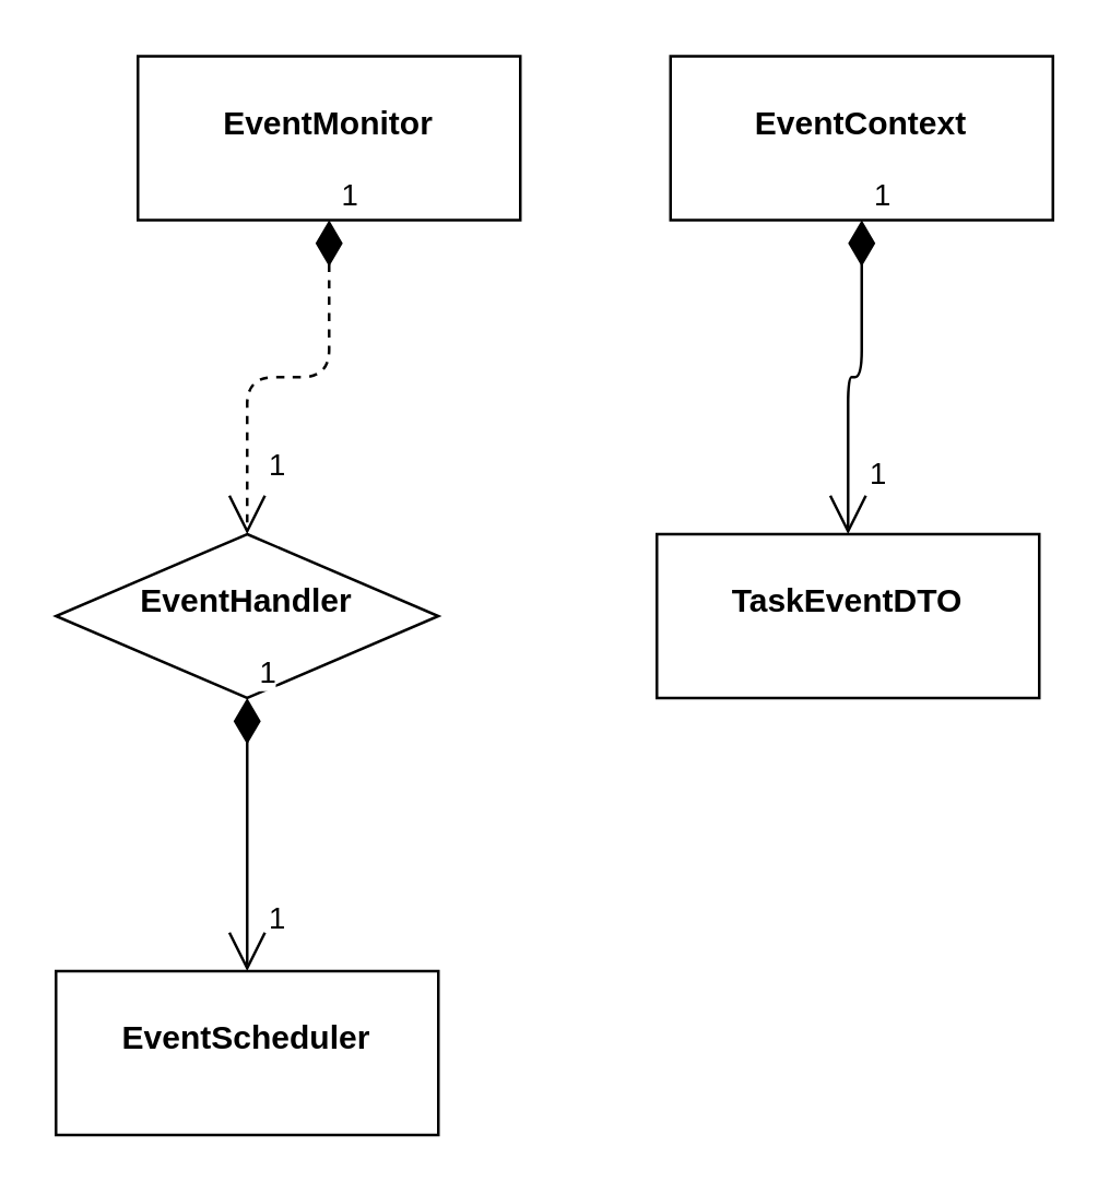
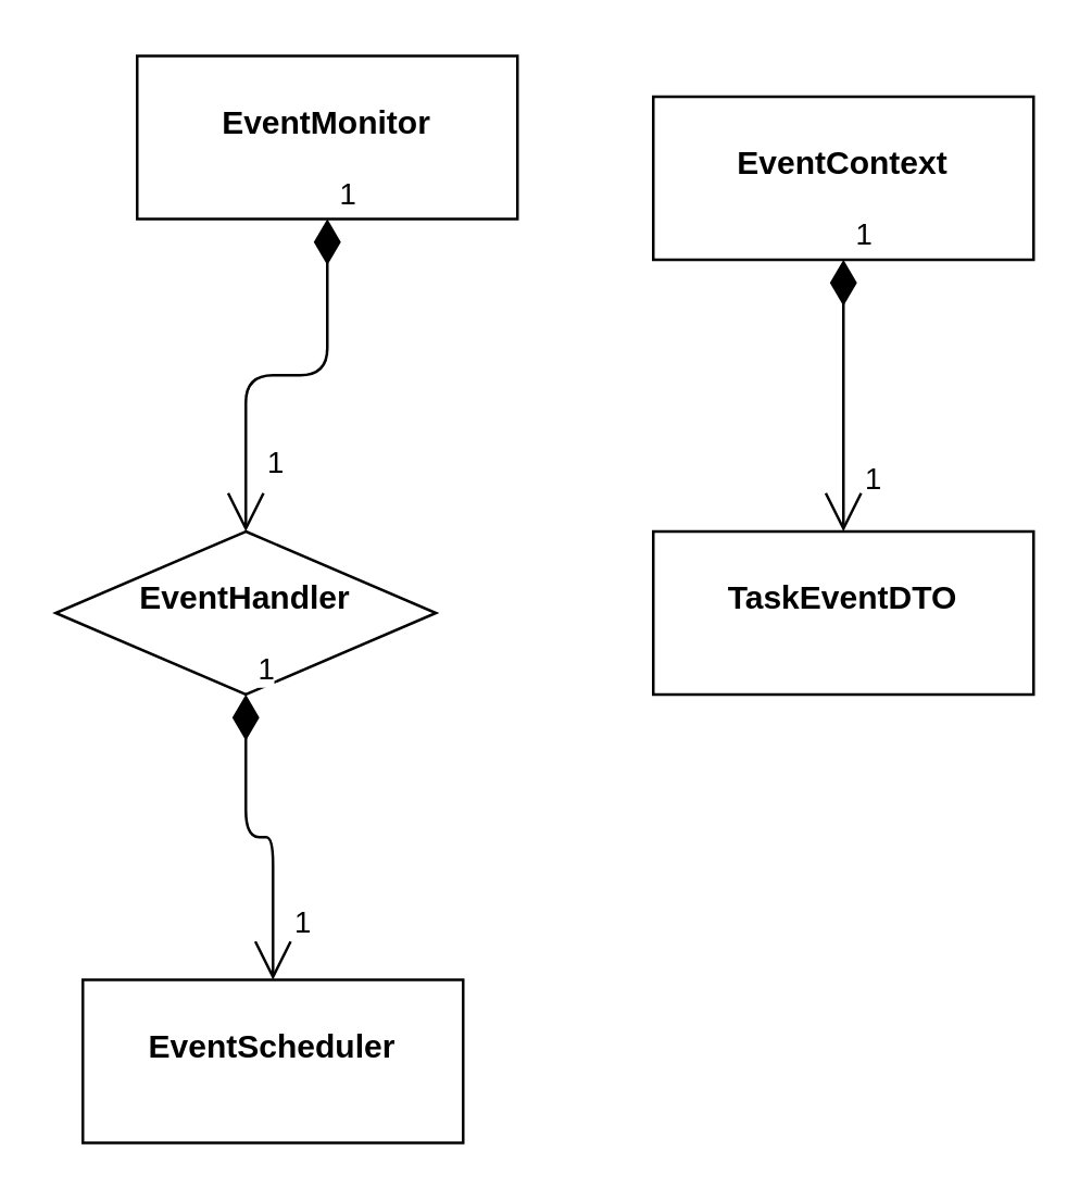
- <mxCell id="9" value="&lt;p style=&quot;margin: 0px ; margin-top: 4px ; text-align: center&quot;&gt;&lt;br&gt;&lt;b&gt;EventContext&lt;/b&gt;&lt;br&gt;&lt;/p&gt;" style="verticalAlign=top;align=left;overflow=fill;fontSize=12;fontFamily=Helvetica;html=1;" vertex="1" parent="1"><mxGeometry x="245" y="20" width="140" height="60" as="geometry" /></mxCell>
+ <mxCell id="9" value="&lt;p style=&quot;margin: 0px ; margin-top: 4px ; text-align: center&quot;&gt;&lt;br&gt;&lt;b&gt;EventContext&lt;/b&gt;&lt;br&gt;&lt;/p&gt;" style="verticalAlign=top;align=left;overflow=fill;fontSize=12;fontFamily=Helvetica;html=1;" vertex="1" parent="1"><mxGeometry x="240" y="35" width="140" height="60" as="geometry" /></mxCell>
- <mxCell id="4" value="1" style="endArrow=open;html=1;endSize=12;startArrow=diamondThin;startSize=14;startFill=1;edgeStyle=orthogonalEdgeStyle;align=left;verticalAlign=bottom;exitX=0.5;exitY=1;exitDx=0;exitDy=0;entryX=0.5;entryY=0;entryDx=0;entryDy=0;dashed=1;" edge="1" parent="1" source="2" target="3"><mxGeometry x="-1" y="3" relative="1" as="geometry"><mxPoint x="-130" y="335" as="sourcePoint" /><mxPoint x="30" y="335" as="targetPoint" /></mxGeometry></mxCell>
+ <mxCell id="4" value="1" style="endArrow=open;html=1;endSize=12;startArrow=diamondThin;startSize=14;startFill=1;edgeStyle=orthogonalEdgeStyle;align=left;verticalAlign=bottom;exitX=0.5;exitY=1;exitDx=0;exitDy=0;entryX=0.5;entryY=0;entryDx=0;entryDy=0;" edge="1" parent="1" source="2" target="3"><mxGeometry x="-1" y="3" relative="1" as="geometry"><mxPoint x="-130" y="335" as="sourcePoint" /><mxPoint x="30" y="335" as="targetPoint" /></mxGeometry></mxCell>
- <mxCell id="6" value="&lt;p style=&quot;margin: 0px ; margin-top: 4px ; text-align: center&quot;&gt;&lt;br&gt;&lt;b&gt;EventScheduler&lt;/b&gt;&lt;br&gt;&lt;/p&gt;" style="verticalAlign=top;align=left;overflow=fill;fontSize=12;fontFamily=Helvetica;html=1;" vertex="1" parent="1"><mxGeometry x="20" y="355" width="140" height="60" as="geometry" /></mxCell>
+ <mxCell id="6" value="&lt;p style=&quot;margin: 0px ; margin-top: 4px ; text-align: center&quot;&gt;&lt;br&gt;&lt;b&gt;EventScheduler&lt;/b&gt;&lt;br&gt;&lt;/p&gt;" style="verticalAlign=top;align=left;overflow=fill;fontSize=12;fontFamily=Helvetica;html=1;" vertex="1" parent="1"><mxGeometry x="30" y="360" width="140" height="60" as="geometry" /></mxCell>
